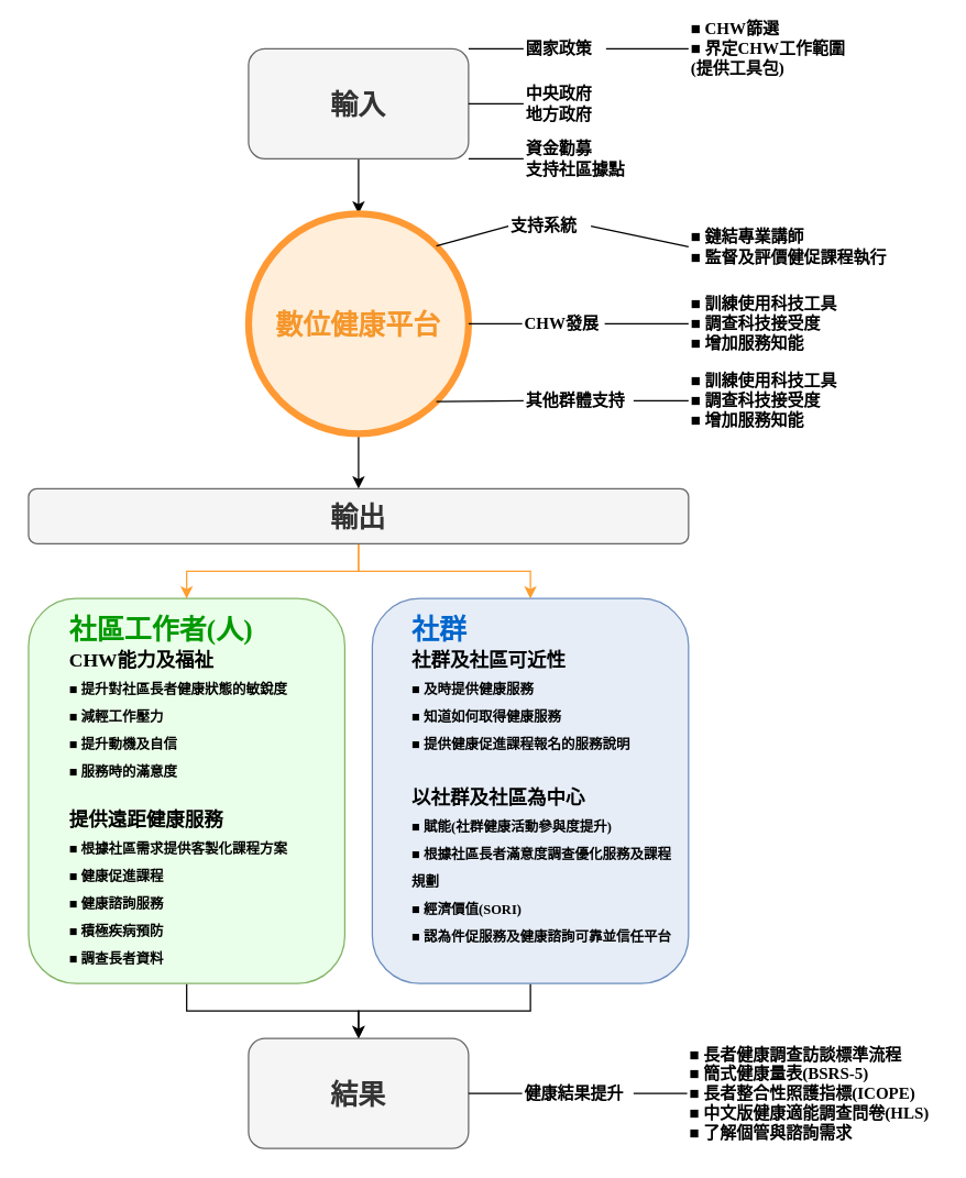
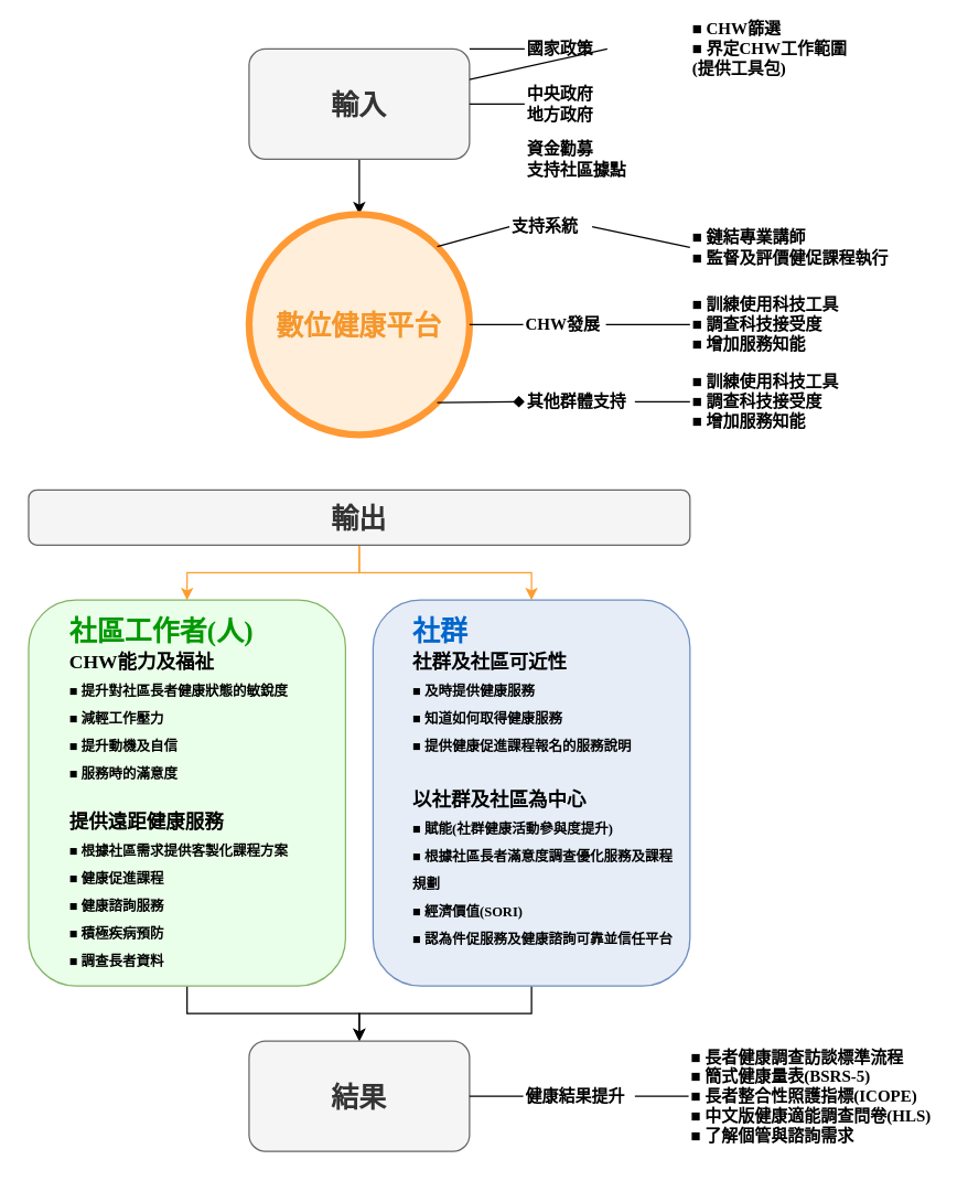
- <mxCell id="23" value="" style="endArrow=none;html=1;rounded=0;entryX=0;entryY=0.5;entryDx=0;entryDy=0;exitX=1;exitY=0.5;exitDx=0;exitDy=0;fontFamily=Microsoft YaHei;" edge="1" parent="1" source="21" target="22"><mxGeometry width="50" height="50" relative="1" as="geometry"><mxPoint x="460" y="35" as="sourcePoint" /><mxPoint x="540" y="165" as="targetPoint" /></mxGeometry></mxCell>
+ <mxCell id="23" value="" style="endArrow=none;html=1;rounded=0;exitX=1;exitY=0.5;exitDx=0;exitDy=0;fontFamily=Microsoft YaHei;" edge="1" parent="1" source="21" target="4"><mxGeometry width="50" height="50" relative="1" as="geometry"><mxPoint x="460" y="35" as="sourcePoint" /><mxPoint x="540" y="165" as="targetPoint" /></mxGeometry></mxCell>
- <mxCell id="27" value="" style="endArrow=none;html=1;rounded=0;exitX=1;exitY=1;exitDx=0;exitDy=0;entryX=0;entryY=0.5;entryDx=0;entryDy=0;fontFamily=Microsoft YaHei;" edge="1" parent="1" source="4" target="25"><mxGeometry width="50" height="50" relative="1" as="geometry"><mxPoint x="340" y="165" as="sourcePoint" /><mxPoint x="390" y="115" as="targetPoint" /></mxGeometry></mxCell>
- <mxCell id="19" value="" style="endArrow=none;html=1;rounded=0;exitX=1;exitY=1;exitDx=0;exitDy=0;entryX=0;entryY=0.5;entryDx=0;entryDy=0;fontStyle=1;fontFamily=Microsoft YaHei;" edge="1" parent="1" source="6" target="16"><mxGeometry width="50" height="50" relative="1" as="geometry"><mxPoint x="400" y="365" as="sourcePoint" /><mxPoint x="450" y="315" as="targetPoint" /></mxGeometry></mxCell>
+ <mxCell id="19" value="" style="endArrow=diamond;html=1;rounded=0;exitX=1;exitY=1;exitDx=0;exitDy=0;entryX=0;entryY=0.5;entryDx=0;entryDy=0;fontStyle=1;fontFamily=Microsoft YaHei;" edge="1" parent="1" source="6" target="16"><mxGeometry width="50" height="50" relative="1" as="geometry"><mxPoint x="400" y="365" as="sourcePoint" /><mxPoint x="450" y="315" as="targetPoint" /></mxGeometry></mxCell>
- <mxCell id="5" style="edgeStyle=orthogonalEdgeStyle;rounded=0;orthogonalLoop=1;jettySize=auto;html=1;exitX=0.5;exitY=1;exitDx=0;exitDy=0;entryX=0.5;entryY=0;entryDx=0;entryDy=0;fontSize=20;fontStyle=1;fontFamily=Microsoft YaHei;labelBorderColor=none;textShadow=0;fillColor=#fa6800;strokeColor=#000000;" edge="1" parent="1" source="6" target="9"><mxGeometry relative="1" as="geometry" /></mxCell>
